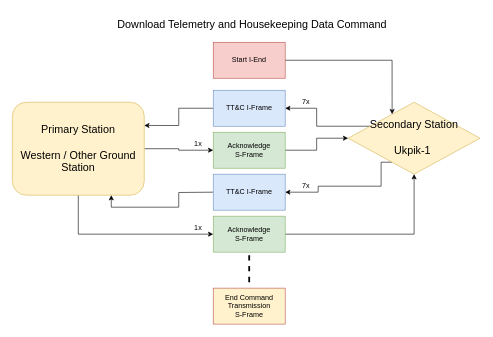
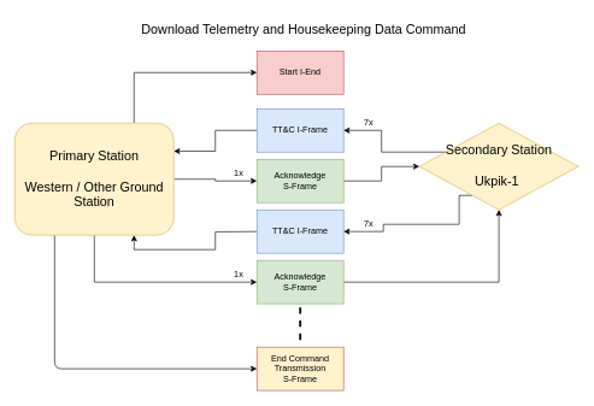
+ <mxCell id="2" style="edgeStyle=orthogonalEdgeStyle;rounded=0;orthogonalLoop=1;jettySize=auto;html=1;entryX=0;entryY=0.5;entryDx=0;entryDy=0;exitX=0.75;exitY=0;exitDx=0;exitDy=0;" parent="1" source="6" target="11" edge="1"><mxGeometry relative="1" as="geometry" /></mxCell>
- <mxCell id="10" style="edgeStyle=orthogonalEdgeStyle;rounded=0;orthogonalLoop=1;jettySize=auto;html=1;entryX=0.25;entryY=0;entryDx=0;entryDy=0;" parent="1" source="11" target="9" edge="1"><mxGeometry relative="1" as="geometry" /></mxCell>
+ <mxCell id="5" style="edgeStyle=orthogonalEdgeStyle;rounded=1;orthogonalLoop=1;jettySize=auto;html=1;exitX=0.25;exitY=1;exitDx=0;exitDy=0;entryX=0;entryY=0.5;entryDx=0;entryDy=0;strokeWidth=1;" parent="1" source="6" target="20" edge="1"><mxGeometry relative="1" as="geometry" /></mxCell>
